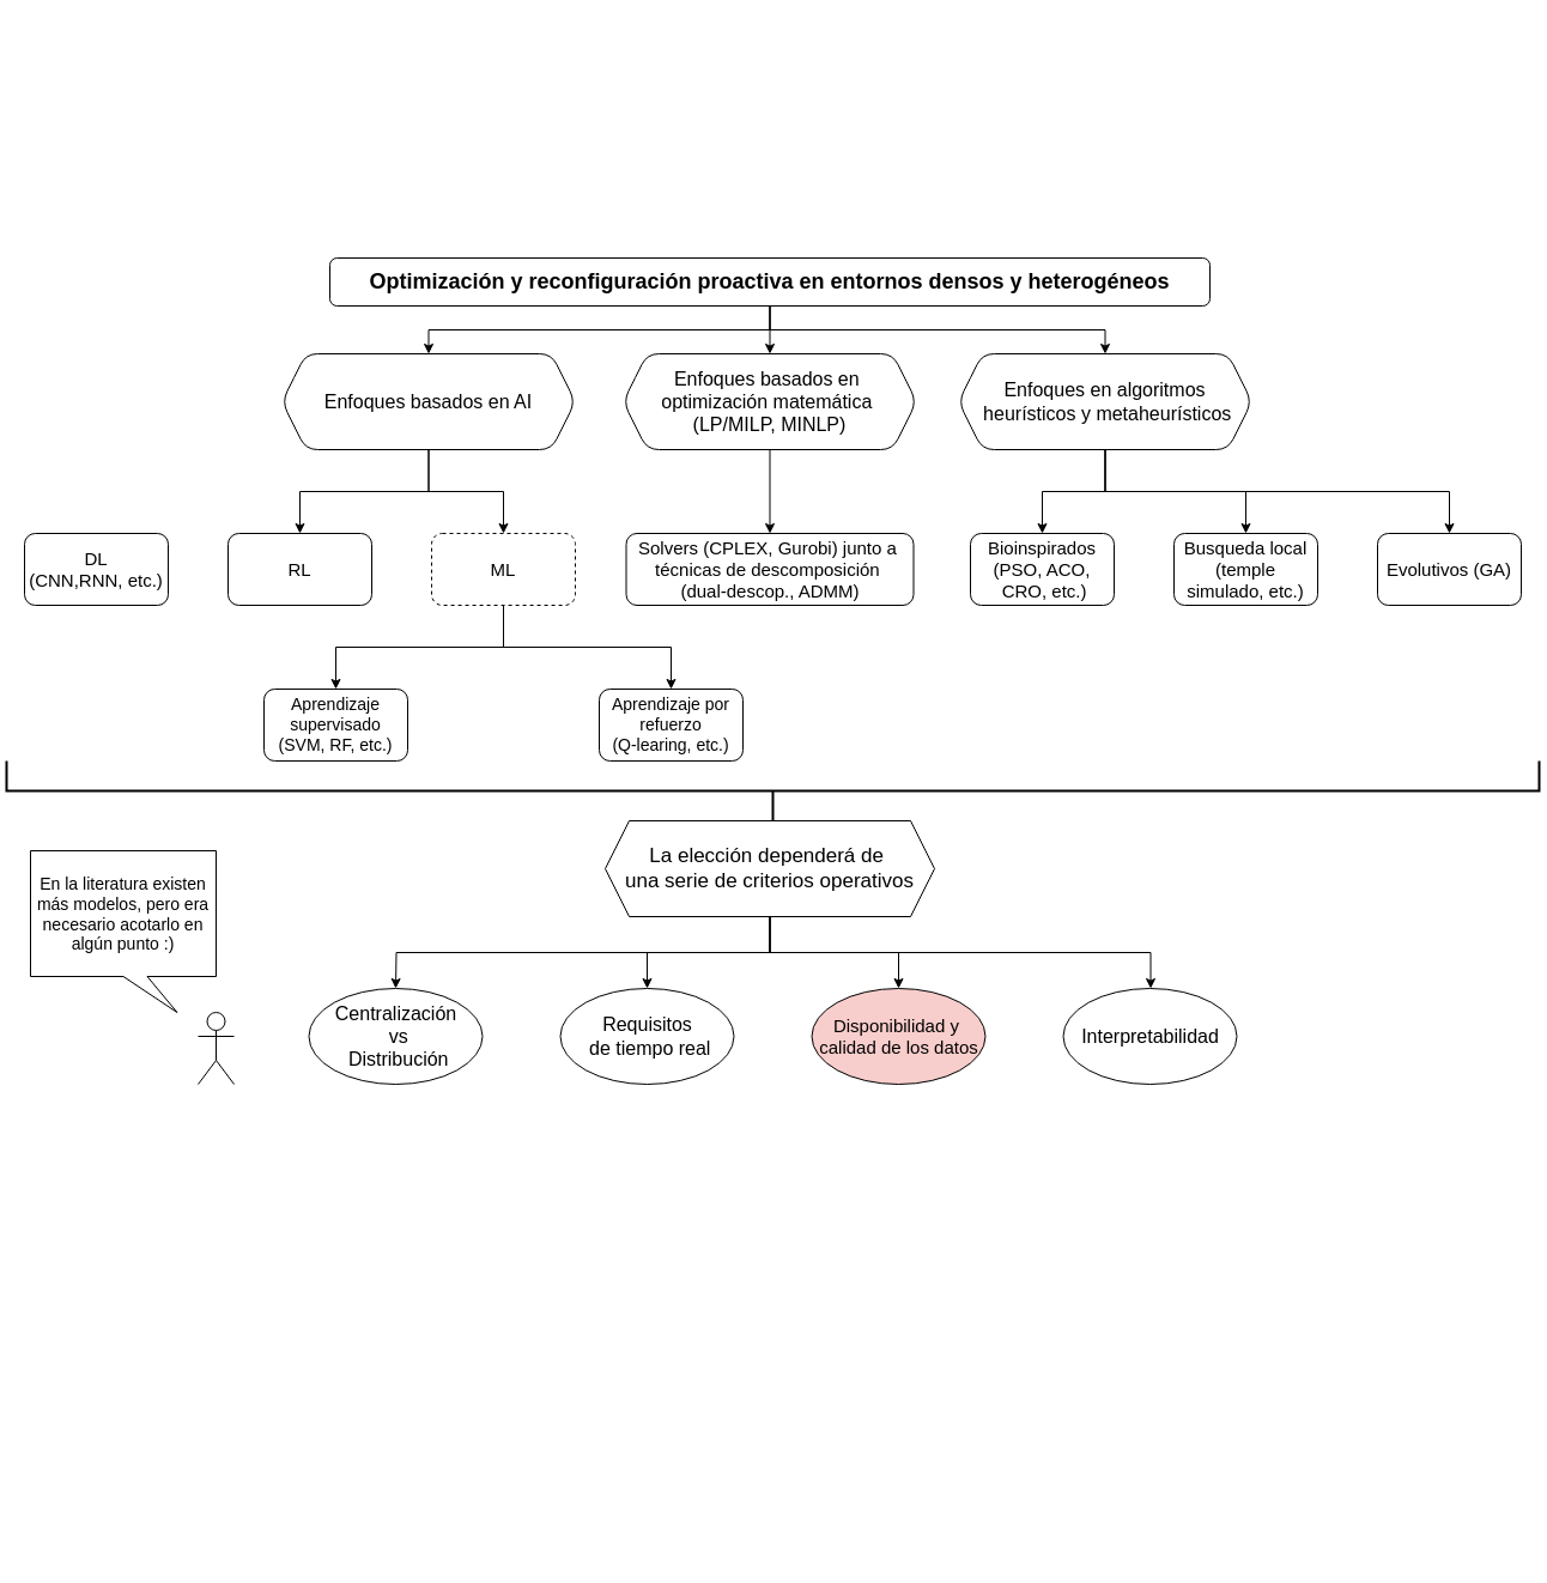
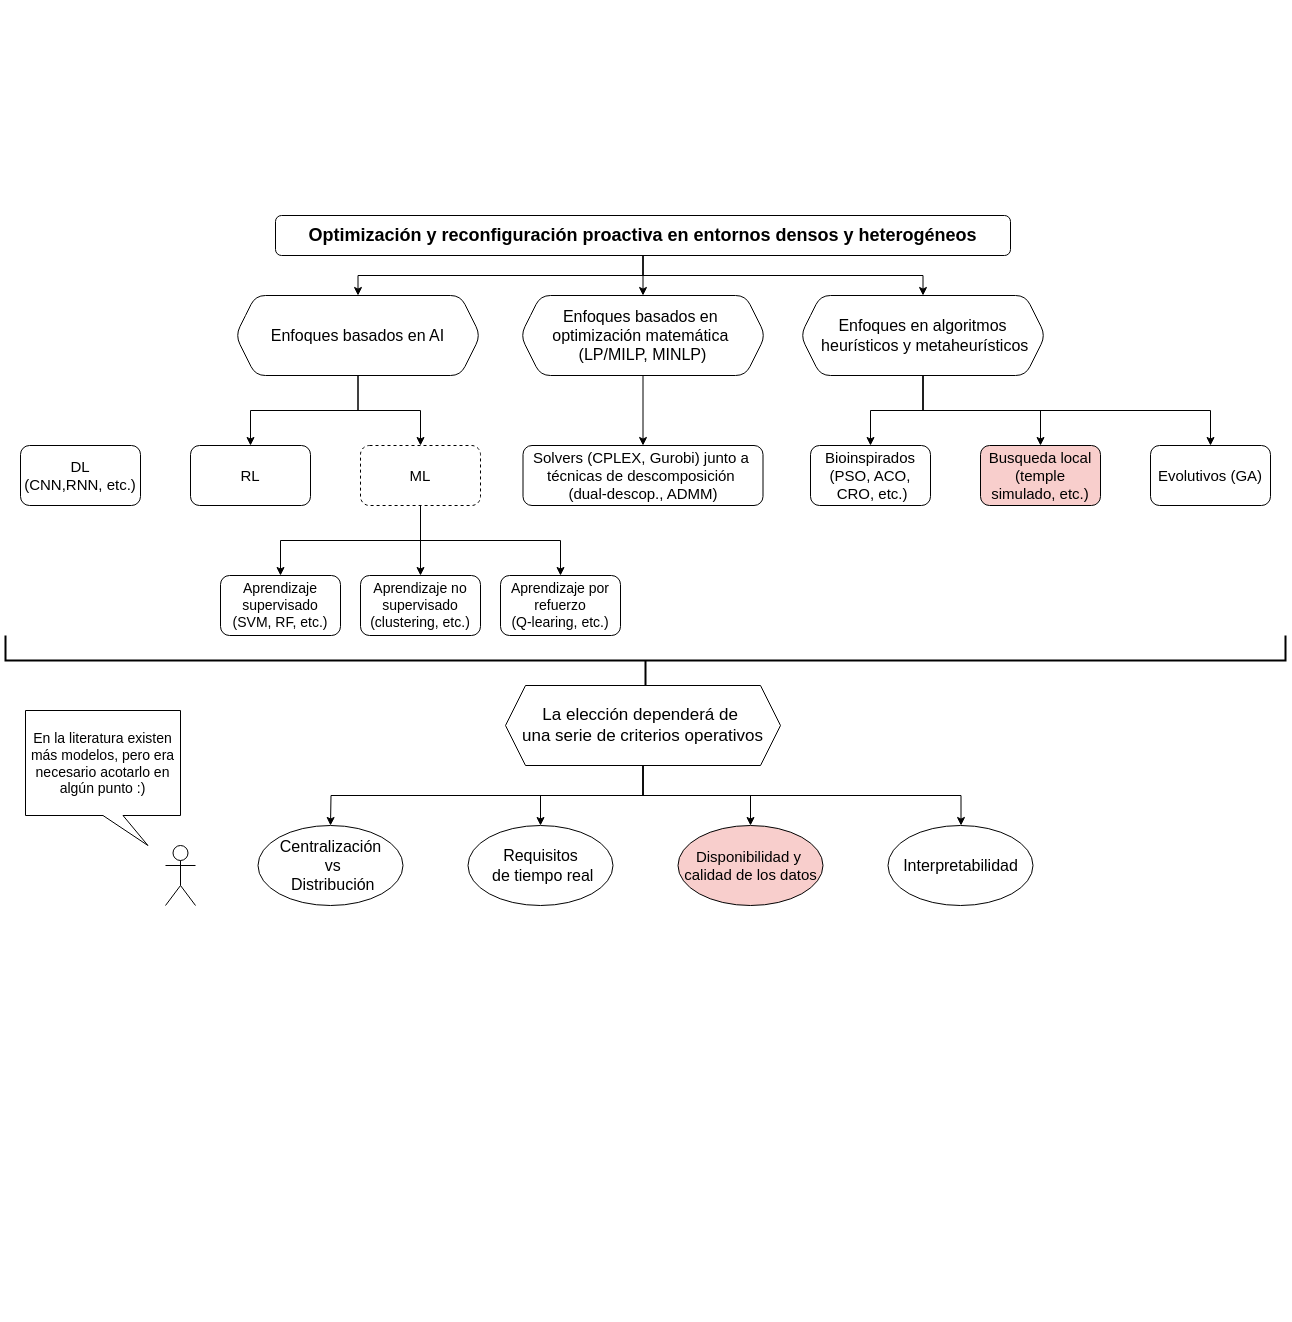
- <mxCell id="31" value="&lt;font style=&quot;font-size: 15px;&quot;&gt;Busqueda local (temple simulado, etc.)&lt;/font&gt;" style="whiteSpace=wrap;html=1;rounded=1;" vertex="1" parent="1"><mxGeometry x="980" y="445" width="120" height="60" as="geometry" /></mxCell>
+ <mxCell id="31" value="&lt;font style=&quot;font-size: 15px;&quot;&gt;Busqueda local (temple simulado, etc.)&lt;/font&gt;" style="whiteSpace=wrap;html=1;rounded=1;fillColor=#f8cecc;" vertex="1" parent="1"><mxGeometry x="980" y="445" width="120" height="60" as="geometry" /></mxCell>
+ <mxCell id="24" value="" style="edgeStyle=orthogonalEdgeStyle;rounded=0;orthogonalLoop=1;jettySize=auto;html=1;exitX=0.5;exitY=1;exitDx=0;exitDy=0;" edge="1" parent="1" source="25" target="29"><mxGeometry relative="1" as="geometry"><mxPoint x="475" y="510" as="sourcePoint" /><Array as="points"><mxPoint x="420" y="525" /><mxPoint x="420" y="525" /></Array></mxGeometry></mxCell>
+ <mxCell id="29" value="&lt;font style=&quot;font-size: 14px;&quot;&gt;Aprendizaje no supervisado&lt;/font&gt;&lt;div&gt;&lt;font style=&quot;font-size: 14px;&quot;&gt;(clustering, etc.)&lt;/font&gt;&lt;/div&gt;" style="whiteSpace=wrap;html=1;rounded=1;" vertex="1" parent="1"><mxGeometry x="360" y="575" width="120" height="60" as="geometry" /></mxCell>
